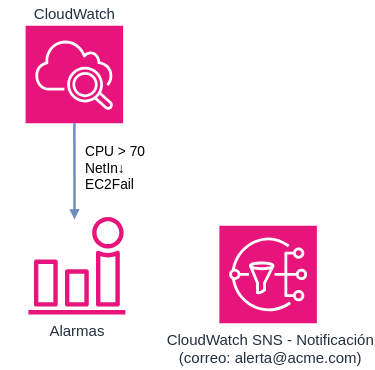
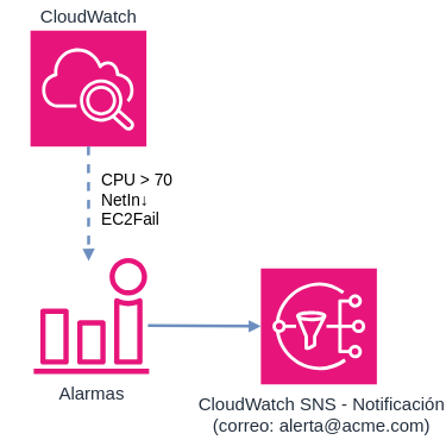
- <mxCell id="6" value="" style="endArrow=block;html=1;rounded=0;fillColor=#dae8fc;strokeColor=#6c8ebf;endFill=1;endSize=3;textShadow=1;strokeWidth=2;labelPosition=right;verticalLabelPosition=middle;align=left;verticalAlign=middle;entryX=0.476;entryY=0.026;entryDx=0;entryDy=0;entryPerimeter=0;exitX=0.5;exitY=1;exitDx=0;exitDy=0;exitPerimeter=0;" edge="1" parent="1" source="4" target="5"><mxGeometry width="50" height="50" relative="1" as="geometry"><mxPoint x="55" y="110" as="sourcePoint" /><mxPoint x="58" y="170" as="targetPoint" /></mxGeometry></mxCell>
+ <mxCell id="6" value="" style="endArrow=block;html=1;rounded=0;fillColor=#dae8fc;strokeColor=#6c8ebf;endFill=1;endSize=3;textShadow=1;strokeWidth=2;labelPosition=right;verticalLabelPosition=middle;align=left;verticalAlign=middle;entryX=0.476;entryY=0.026;entryDx=0;entryDy=0;entryPerimeter=0;exitX=0.5;exitY=1;exitDx=0;exitDy=0;exitPerimeter=0;dashed=1;" edge="1" parent="1" source="4" target="5"><mxGeometry width="50" height="50" relative="1" as="geometry"><mxPoint x="55" y="110" as="sourcePoint" /><mxPoint x="58" y="170" as="targetPoint" /></mxGeometry></mxCell>
+ <mxCell id="3" value="" style="endArrow=block;html=1;rounded=0;fillColor=#dae8fc;strokeColor=#6c8ebf;endFill=1;endSize=3;entryX=0;entryY=0.5;entryDx=0;entryDy=0;entryPerimeter=0;strokeWidth=2;exitX=0.99;exitY=0.583;exitDx=0;exitDy=0;exitPerimeter=0;" edge="1" parent="1" source="5" target="2"><mxGeometry width="50" height="50" relative="1" as="geometry"><mxPoint x="78" y="273" as="sourcePoint" /><mxPoint x="169" y="340" as="targetPoint" /></mxGeometry></mxCell>
